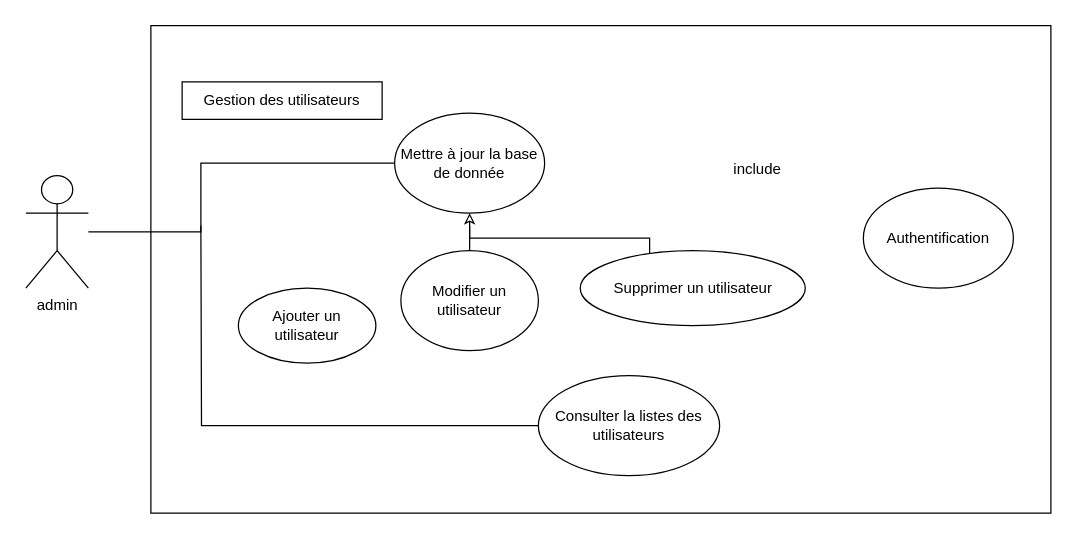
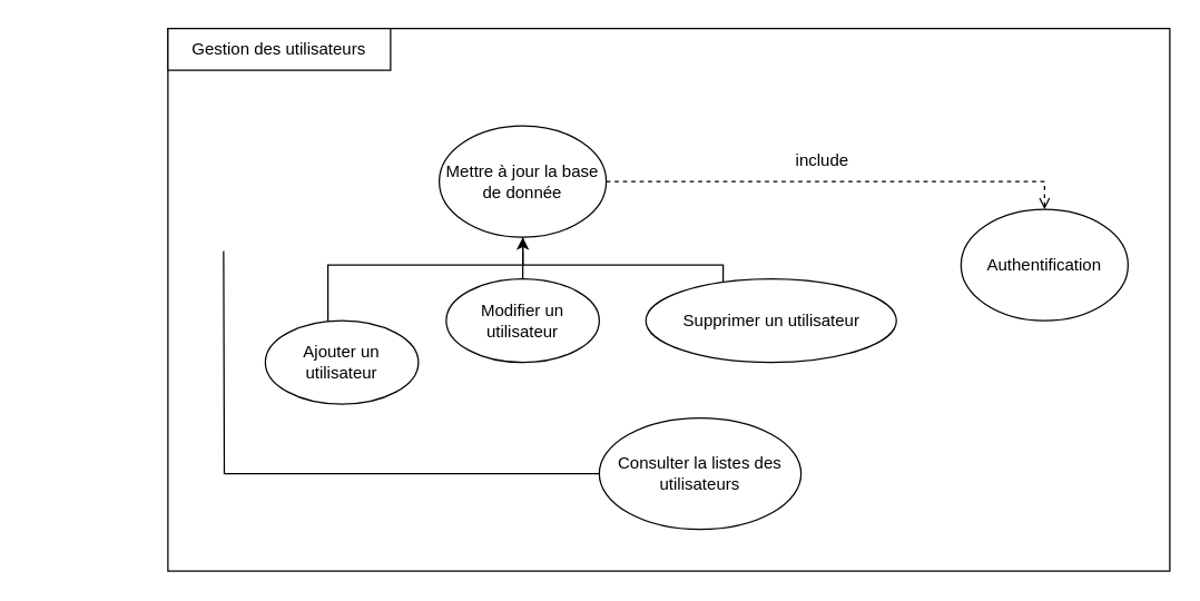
- <mxCell id="5" value="Gestion des utilisateurs" style="rounded=0;whiteSpace=wrap;html=1;" vertex="1" parent="1"><mxGeometry x="145" y="65" width="160" height="30" as="geometry" /></mxCell>
+ <mxCell id="5" value="Gestion des utilisateurs" style="rounded=0;whiteSpace=wrap;html=1;" vertex="1" parent="1"><mxGeometry x="120" y="20" width="160" height="30" as="geometry" /></mxCell>
- <mxCell id="3" style="edgeStyle=orthogonalEdgeStyle;rounded=0;orthogonalLoop=1;jettySize=auto;html=1;endArrow=none;endFill=0;" edge="1" parent="1" source="4" target="7"><mxGeometry relative="1" as="geometry"><Array as="points"><mxPoint x="160" y="185" /><mxPoint x="160" y="130" /></Array></mxGeometry></mxCell>
+ <mxCell id="6" style="edgeStyle=orthogonalEdgeStyle;rounded=0;orthogonalLoop=1;jettySize=auto;html=1;entryX=0.5;entryY=0;entryDx=0;entryDy=0;endArrow=open;endFill=0;dashed=1;" edge="1" parent="1" source="7" target="14"><mxGeometry relative="1" as="geometry" /></mxCell>
- <mxCell id="15" value="include" style="text;html=1;align=center;verticalAlign=middle;resizable=0;points=[];autosize=1;strokeColor=none;fillColor=none;" vertex="1" parent="1"><mxGeometry x="575" y="120" width="60" height="30" as="geometry" /></mxCell>
+ <mxCell id="15" value="include" style="text;html=1;align=center;verticalAlign=middle;resizable=0;points=[];autosize=1;strokeColor=none;fillColor=none;" vertex="1" parent="1"><mxGeometry x="560" y="100" width="60" height="30" as="geometry" /></mxCell>
- <mxCell id="4" value="admin" style="shape=umlActor;verticalLabelPosition=bottom;verticalAlign=top;html=1;outlineConnect=0;" vertex="1" parent="1"><mxGeometry x="20" y="140" width="50" height="90" as="geometry" /></mxCell>
+ <mxCell id="8" style="edgeStyle=orthogonalEdgeStyle;rounded=0;orthogonalLoop=1;jettySize=auto;html=1;" edge="1" parent="1" source="9" target="7"><mxGeometry relative="1" as="geometry"><Array as="points"><mxPoint x="235" y="190" /><mxPoint x="375" y="190" /></Array></mxGeometry></mxCell>
- <mxCell id="12" style="edgeStyle=orthogonalEdgeStyle;rounded=0;orthogonalLoop=1;jettySize=auto;html=1;entryX=0.5;entryY=1;entryDx=0;entryDy=0;endArrow=classic;endFill=0;" edge="1" parent="1" source="13" target="7"><mxGeometry relative="1" as="geometry"><Array as="points"><mxPoint x="519" y="190" /><mxPoint x="375" y="190" /></Array></mxGeometry></mxCell>
+ <mxCell id="12" style="edgeStyle=orthogonalEdgeStyle;rounded=0;orthogonalLoop=1;jettySize=auto;html=1;entryX=0.5;entryY=1;entryDx=0;entryDy=0;endArrow=none;endFill=0;" edge="1" parent="1" source="13" target="7"><mxGeometry relative="1" as="geometry"><Array as="points"><mxPoint x="519" y="190" /><mxPoint x="375" y="190" /></Array></mxGeometry></mxCell>
- <mxCell id="11" value="Modifier un utilisateur" style="ellipse;whiteSpace=wrap;html=1;" vertex="1" parent="1"><mxGeometry x="320" y="200" width="110" height="80" as="geometry" /></mxCell>
+ <mxCell id="11" value="Modifier un utilisateur" style="ellipse;whiteSpace=wrap;html=1;" vertex="1" parent="1"><mxGeometry x="320" y="200" width="110" height="60" as="geometry" /></mxCell>
